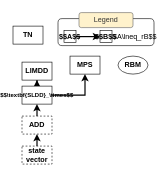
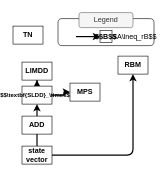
- <mxCell id="19" value="Legend" style="rounded=1;whiteSpace=wrap;html=1;fillColor=#fff2cc;fontColor=#333333;strokeColor=#666666;" parent="13" vertex="1"><mxGeometry x="35" width="90" height="25" as="geometry" /></mxCell>
+ <mxCell id="19" value="Legend" style="rounded=1;whiteSpace=wrap;html=1;fillColor=#f5f5f5;fontColor=#333333;strokeColor=#666666;" parent="13" vertex="1"><mxGeometry x="35" width="90" height="25" as="geometry" /></mxCell>
- <mxCell id="17" value="$$A$$" style="rounded=0;whiteSpace=wrap;html=1;fontStyle=1" parent="13" vertex="1"><mxGeometry x="10" y="30" width="20" height="20" as="geometry" /></mxCell>
- <mxCell id="5" value="MPS" style="rounded=0;whiteSpace=wrap;html=1;fontStyle=1" parent="1" vertex="1"><mxGeometry x="115" y="93" width="50" height="30" as="geometry" /></mxCell>
+ <mxCell id="5" value="MPS" style="rounded=0;whiteSpace=wrap;html=1;fontStyle=1" parent="1" vertex="1"><mxGeometry x="115" y="138" width="50" height="30" as="geometry" /></mxCell>
- <mxCell id="12" value="RBM" style="ellipse;whiteSpace=wrap;html=1;fontStyle=1;" parent="1" vertex="1"><mxGeometry x="195" y="93" width="50" height="30" as="geometry" /></mxCell>
+ <mxCell id="12" value="RBM" style="rounded=0;whiteSpace=wrap;html=1;fontStyle=1" parent="1" vertex="1"><mxGeometry x="195" y="93" width="50" height="30" as="geometry" /></mxCell>
- <mxCell id="8" value="ADD" style="rounded=0;whiteSpace=wrap;html=1;fontStyle=1;dashed=1;" parent="1" vertex="1"><mxGeometry x="35" y="193" width="50" height="30" as="geometry" /></mxCell>
+ <mxCell id="8" value="ADD" style="rounded=0;whiteSpace=wrap;html=1;fontStyle=1" parent="1" vertex="1"><mxGeometry x="35" y="193" width="50" height="30" as="geometry" /></mxCell>
- <mxCell id="9" style="edgeStyle=none;rounded=0;orthogonalLoop=1;jettySize=auto;html=1;strokeWidth=2;endSize=6;" parent="1" source="10" target="8" edge="1"><mxGeometry relative="1" as="geometry" /></mxCell>
+ <mxCell id="9" style="edgeStyle=none;rounded=0;orthogonalLoop=1;jettySize=auto;html=1;strokeWidth=2;endSize=6;endArrow=none;" parent="1" source="10" target="8" edge="1"><mxGeometry relative="1" as="geometry" /></mxCell>
- <mxCell id="10" value="state vector" style="rounded=0;whiteSpace=wrap;html=1;fontStyle=1;dashed=1;" parent="1" vertex="1"><mxGeometry x="35" y="243" width="50" height="30" as="geometry" /></mxCell>
+ <mxCell id="10" value="state vector" style="rounded=0;whiteSpace=wrap;html=1;fontStyle=1" parent="1" vertex="1"><mxGeometry x="35" y="243" width="50" height="30" as="geometry" /></mxCell>
+ <mxCell id="20" style="orthogonalLoop=1;jettySize=auto;html=1;strokeWidth=2;endSize=6;edgeStyle=orthogonalEdgeStyle;rounded=1;" parent="1" source="10" target="12" edge="1"><mxGeometry relative="1" as="geometry"><mxPoint x="94" y="153" as="sourcePoint" /><mxPoint x="126" y="133" as="targetPoint" /></mxGeometry></mxCell>
